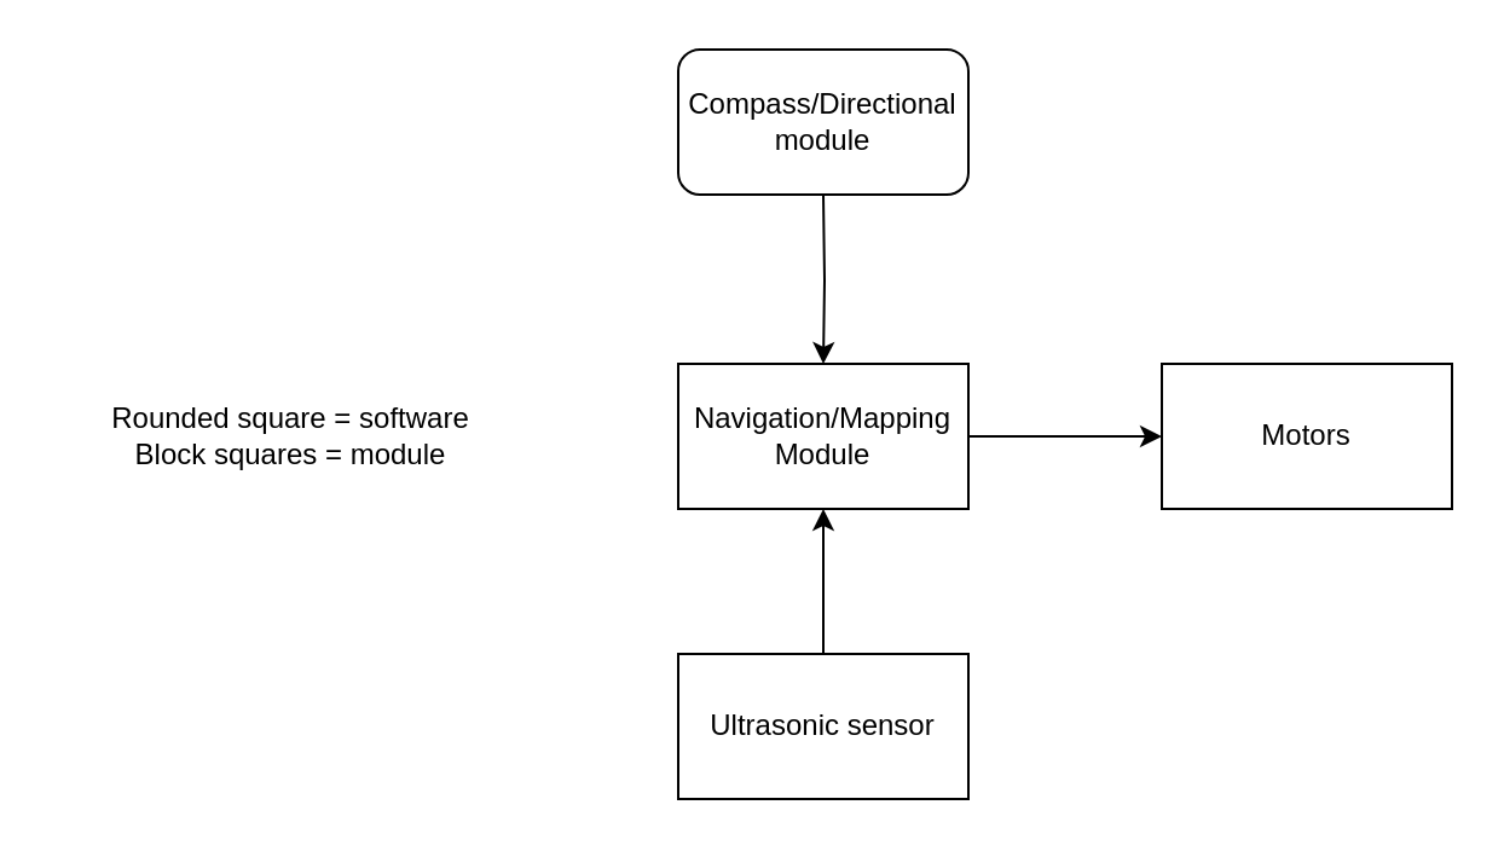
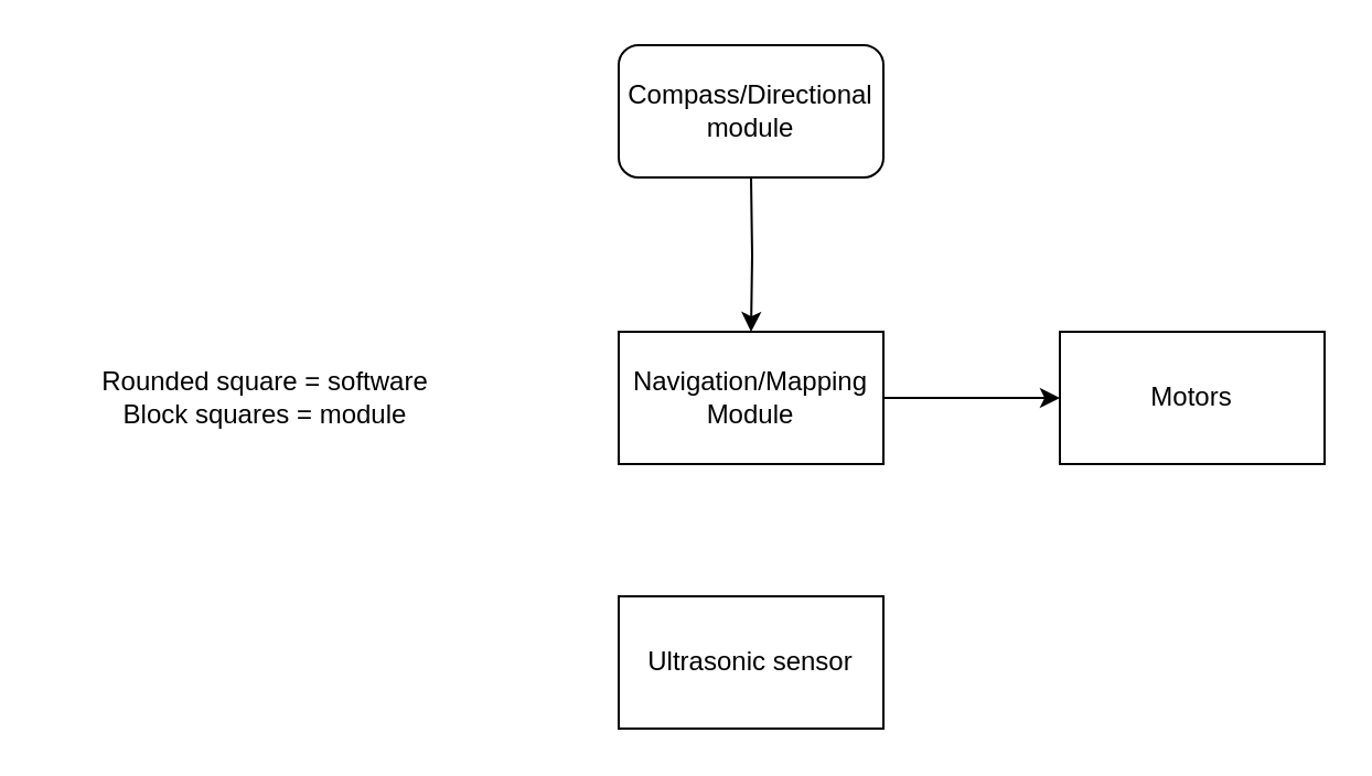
- <mxCell id="7" value="" style="edgeStyle=orthogonalEdgeStyle;rounded=0;orthogonalLoop=1;jettySize=auto;html=1;" edge="1" parent="1" source="8" target="5"><mxGeometry relative="1" as="geometry" /></mxCell>
